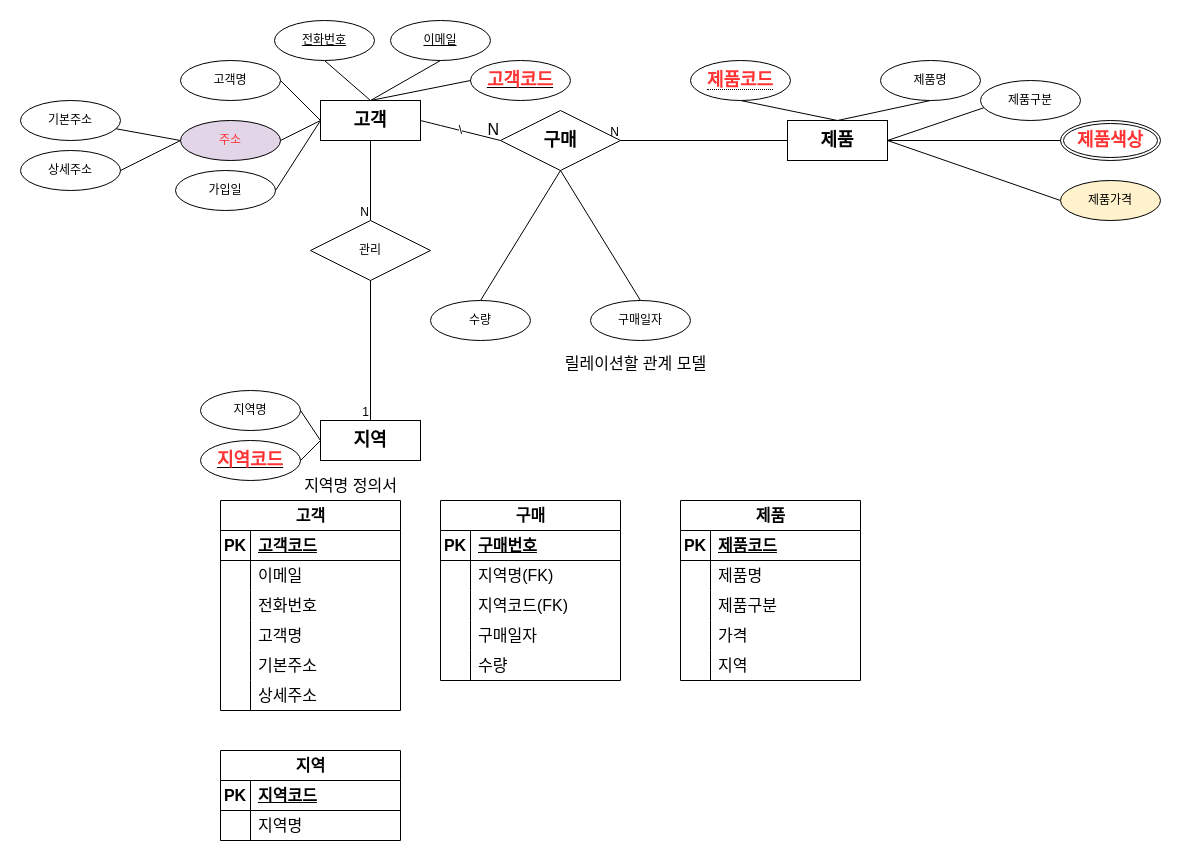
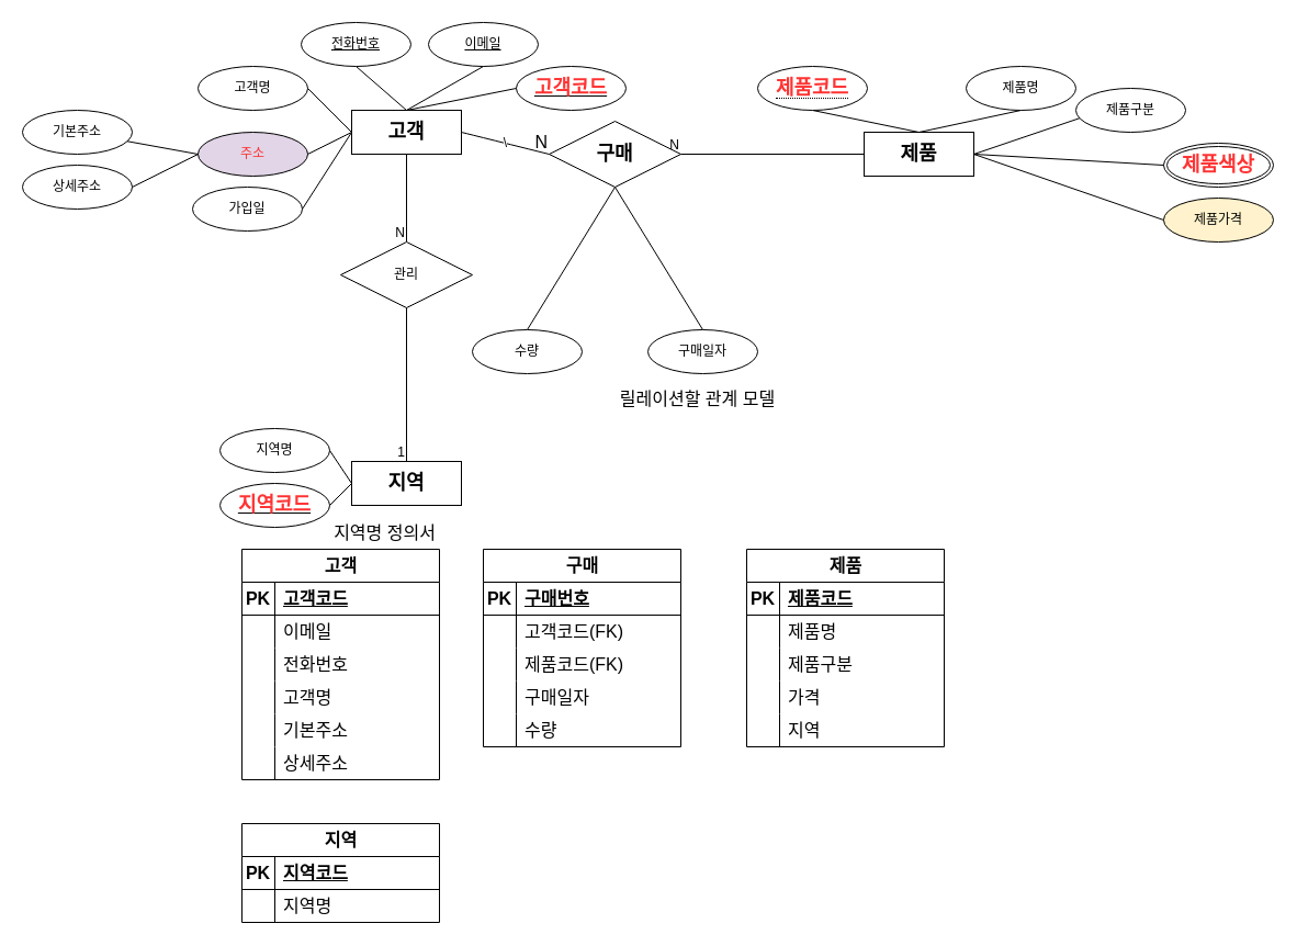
- <mxCell id="28" value="&lt;font color=&quot;#ff3333&quot; style=&quot;font-size: 18px;&quot;&gt;&lt;b&gt;제품색상&lt;/b&gt;&lt;/font&gt;" style="ellipse;shape=doubleEllipse;margin=3;whiteSpace=wrap;html=1;align=center;" parent="1" vertex="1"><mxGeometry x="1060" y="120" width="100" height="40" as="geometry" /></mxCell>
+ <mxCell id="28" value="&lt;font color=&quot;#ff3333&quot; style=&quot;font-size: 18px;&quot;&gt;&lt;b&gt;제품색상&lt;/b&gt;&lt;/font&gt;" style="ellipse;shape=doubleEllipse;margin=3;whiteSpace=wrap;html=1;align=center;" parent="1" vertex="1"><mxGeometry x="1060" y="130" width="100" height="40" as="geometry" /></mxCell>
- <mxCell id="97" value="지역명(FK)" style="shape=partialRectangle;connectable=0;fillColor=none;top=0;left=0;bottom=0;right=0;align=left;spacingLeft=6;overflow=hidden;whiteSpace=wrap;html=1;fontSize=16;" vertex="1" parent="95"><mxGeometry x="30" width="150" height="30" as="geometry"><mxRectangle width="150" height="30" as="alternateBounds" /></mxGeometry></mxCell>
+ <mxCell id="97" value="고객코드(FK)" style="shape=partialRectangle;connectable=0;fillColor=none;top=0;left=0;bottom=0;right=0;align=left;spacingLeft=6;overflow=hidden;whiteSpace=wrap;html=1;fontSize=16;" vertex="1" parent="95"><mxGeometry x="30" width="150" height="30" as="geometry"><mxRectangle width="150" height="30" as="alternateBounds" /></mxGeometry></mxCell>
- <mxCell id="100" value="지역코드(FK)" style="shape=partialRectangle;connectable=0;fillColor=none;top=0;left=0;bottom=0;right=0;align=left;spacingLeft=6;overflow=hidden;whiteSpace=wrap;html=1;fontSize=16;" vertex="1" parent="98"><mxGeometry x="30" width="150" height="30" as="geometry"><mxRectangle width="150" height="30" as="alternateBounds" /></mxGeometry></mxCell>
+ <mxCell id="100" value="제품코드(FK)" style="shape=partialRectangle;connectable=0;fillColor=none;top=0;left=0;bottom=0;right=0;align=left;spacingLeft=6;overflow=hidden;whiteSpace=wrap;html=1;fontSize=16;" vertex="1" parent="98"><mxGeometry x="30" width="150" height="30" as="geometry"><mxRectangle width="150" height="30" as="alternateBounds" /></mxGeometry></mxCell>
